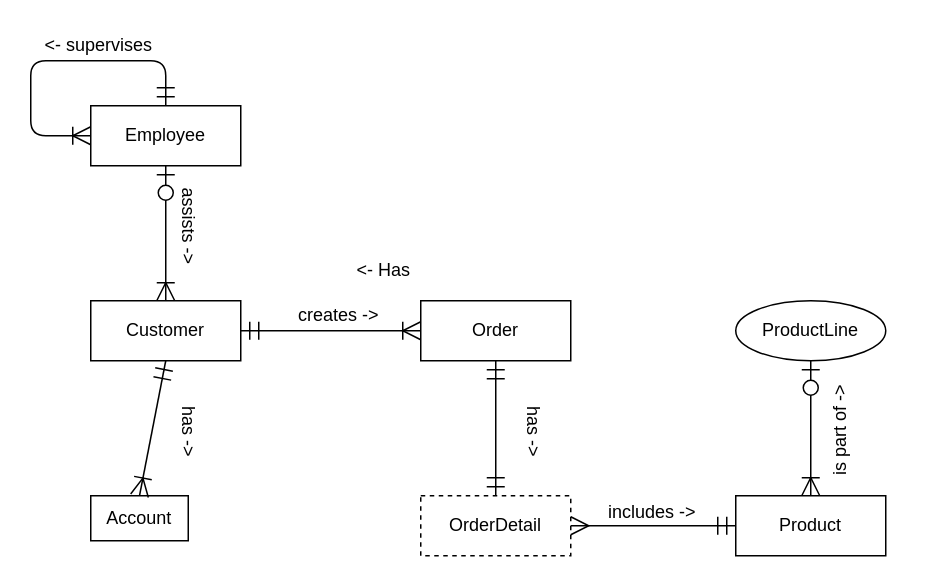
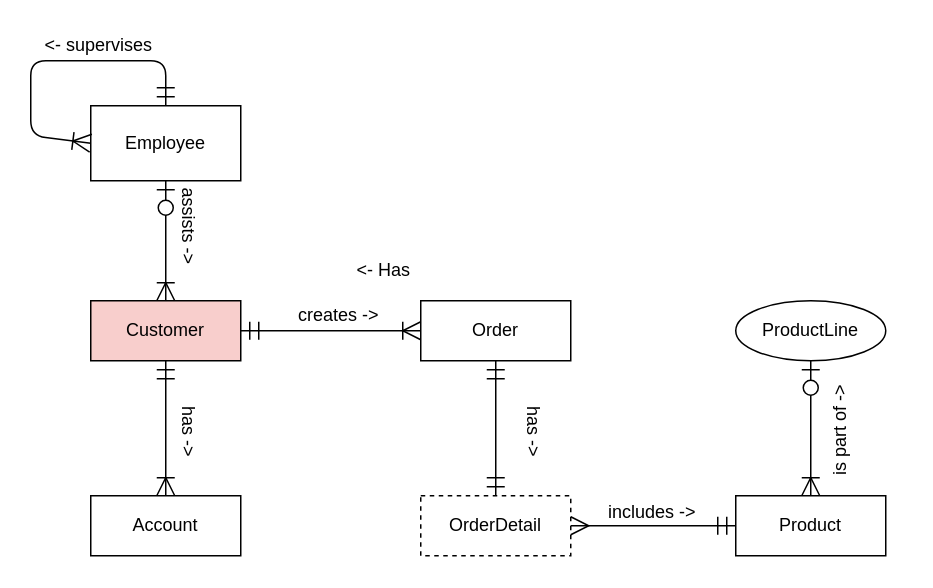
- <mxCell id="8" value="Employee" style="whiteSpace=wrap;html=1;align=center;" parent="1" vertex="1"><mxGeometry x="60" y="70" width="100" height="40" as="geometry" /></mxCell>
+ <mxCell id="8" value="Employee" style="whiteSpace=wrap;html=1;align=center;" parent="1" vertex="1"><mxGeometry x="60" y="70" width="100" height="50" as="geometry" /></mxCell>
- <mxCell id="2" value="Customer" style="whiteSpace=wrap;html=1;align=center;" parent="1" vertex="1"><mxGeometry x="60" y="200" width="100" height="40" as="geometry" /></mxCell>
+ <mxCell id="2" value="Customer" style="whiteSpace=wrap;html=1;align=center;fillColor=#f8cecc;" parent="1" vertex="1"><mxGeometry x="60" y="200" width="100" height="40" as="geometry" /></mxCell>
- <mxCell id="3" value="Account" style="whiteSpace=wrap;html=1;align=center;" parent="1" vertex="1"><mxGeometry x="60" y="330" width="65" height="30" as="geometry" /></mxCell>
+ <mxCell id="3" value="Account" style="whiteSpace=wrap;html=1;align=center;" parent="1" vertex="1"><mxGeometry x="60" y="330" width="100" height="40" as="geometry" /></mxCell>
